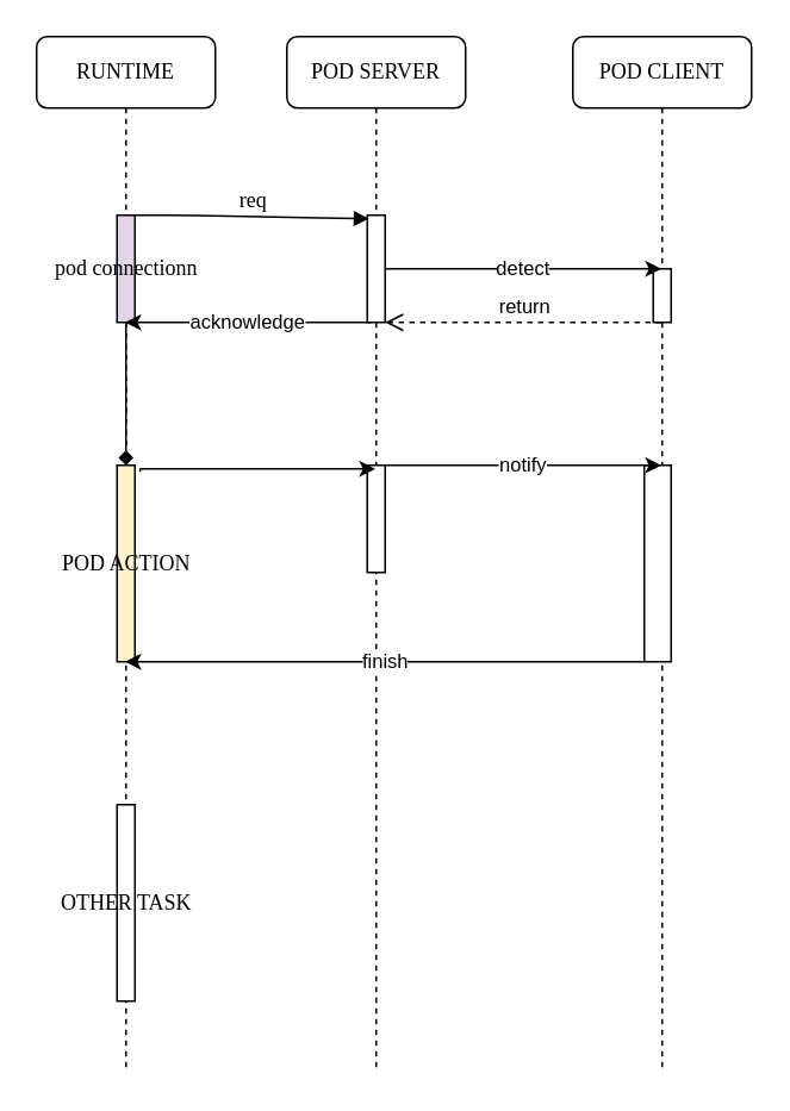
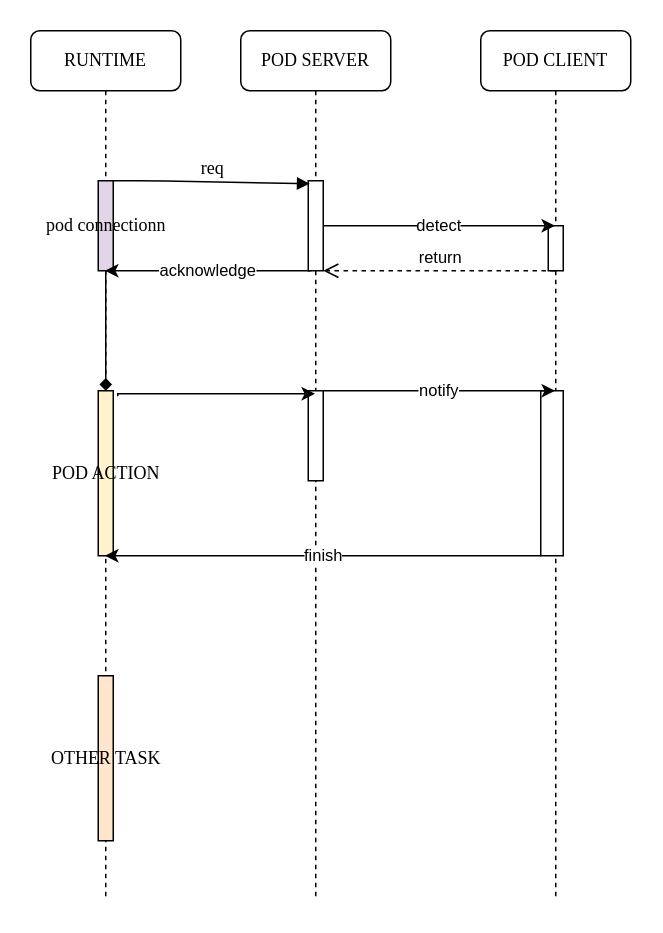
- <mxCell id="13" value="OTHER TASK&lt;br&gt;" style="html=1;points=[];perimeter=orthogonalPerimeter;rounded=0;shadow=0;comic=0;labelBackgroundColor=none;strokeWidth=1;fontFamily=Verdana;fontSize=12;align=center;" vertex="1" parent="9"><mxGeometry x="45" y="430" width="10" height="110" as="geometry" /></mxCell>
+ <mxCell id="13" value="OTHER TASK&lt;br&gt;" style="html=1;points=[];perimeter=orthogonalPerimeter;rounded=0;shadow=0;comic=0;labelBackgroundColor=none;strokeWidth=1;fontFamily=Verdana;fontSize=12;align=center;fillColor=#ffe6cc;" vertex="1" parent="9"><mxGeometry x="45" y="430" width="10" height="110" as="geometry" /></mxCell>
